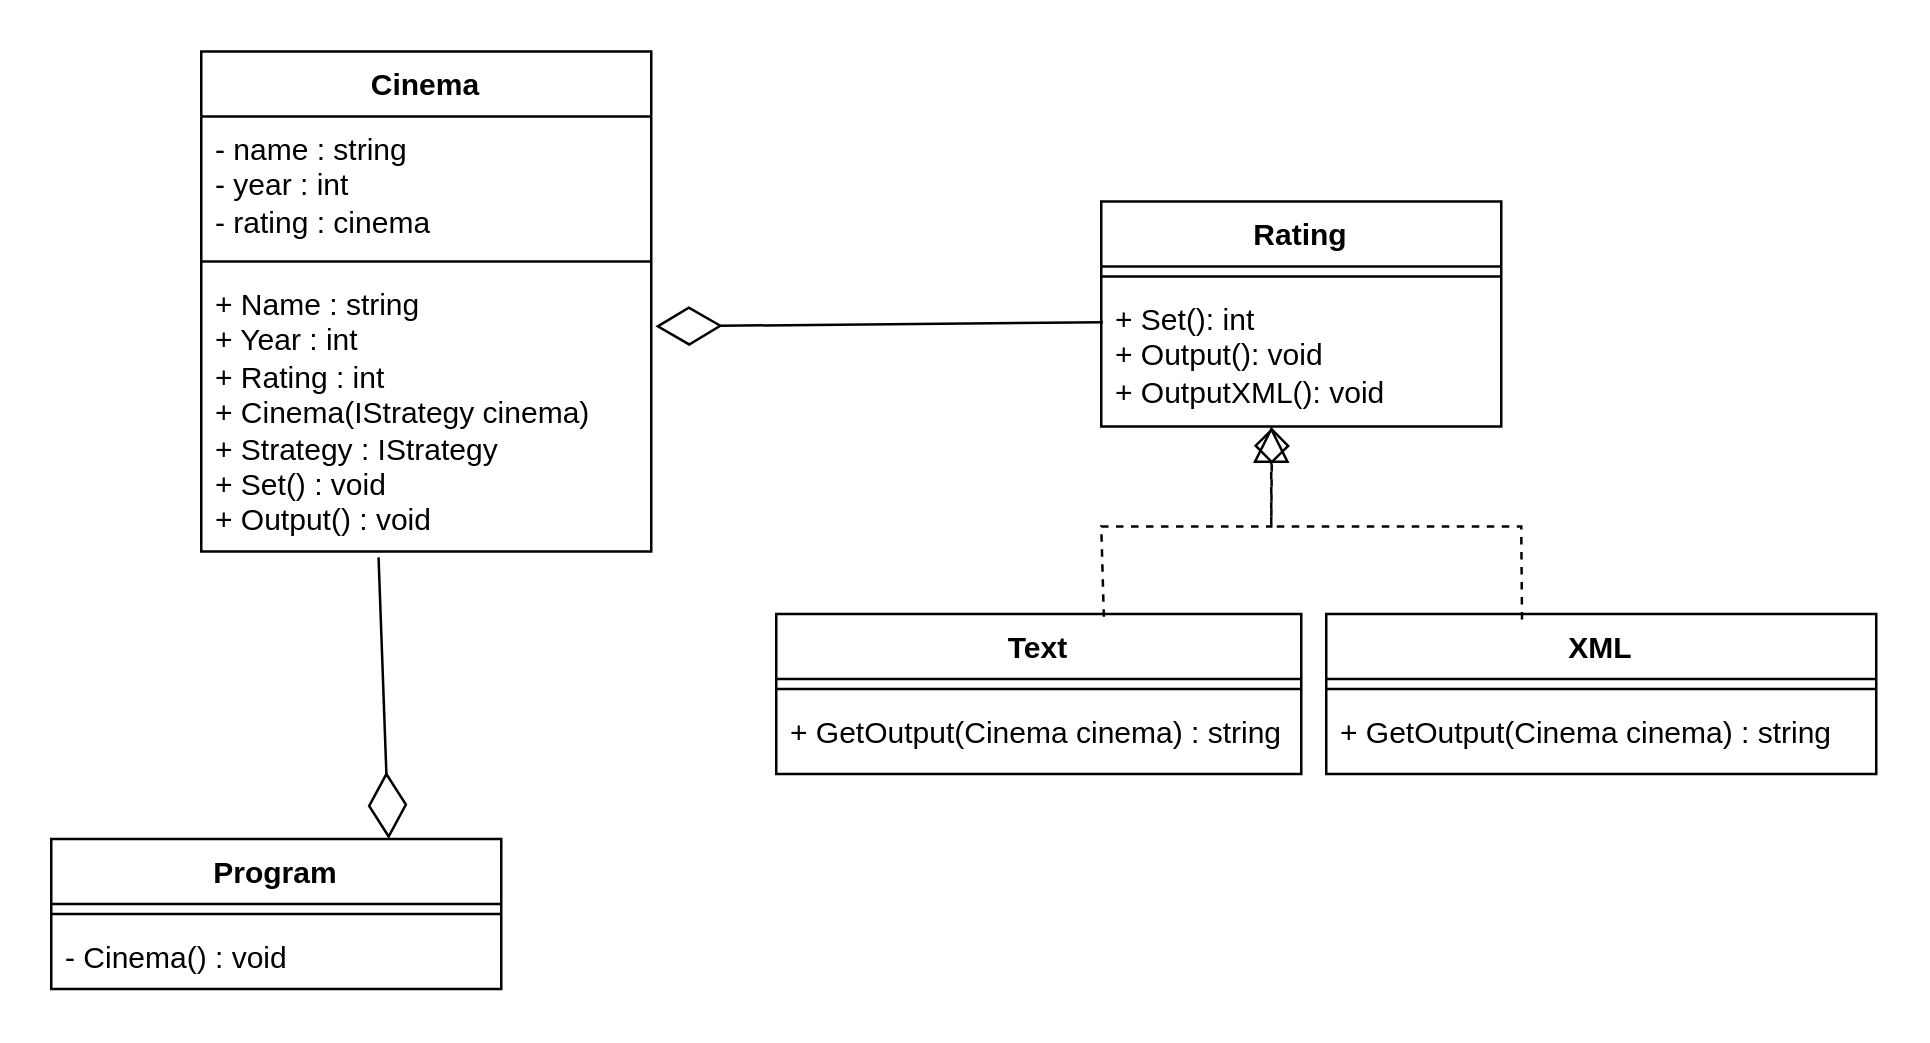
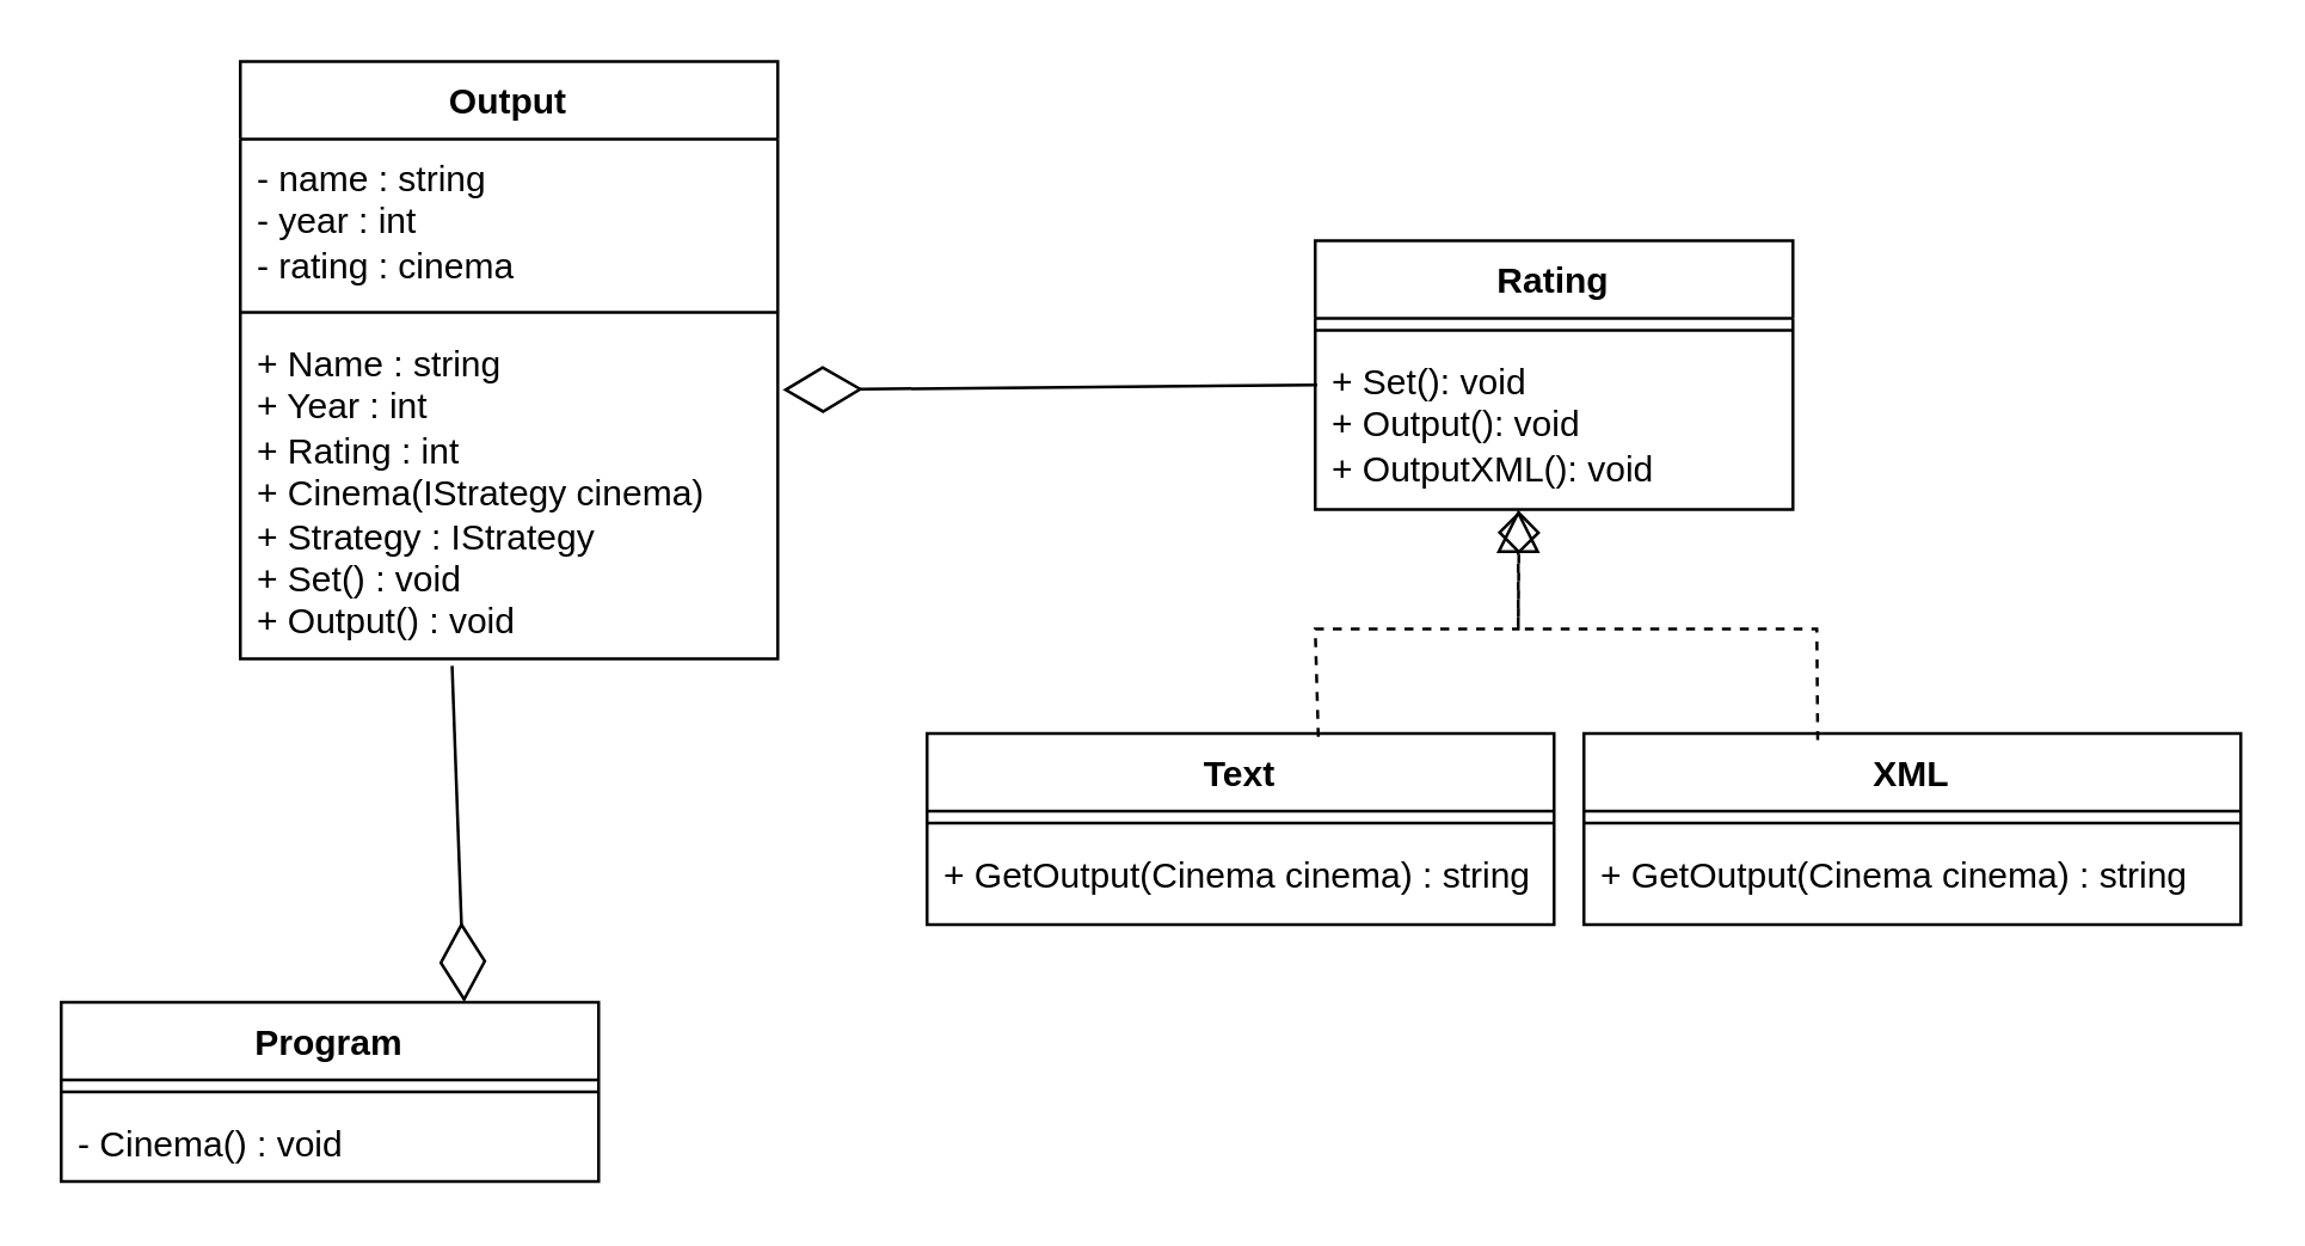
- <mxCell id="5" value="Cinema" style="swimlane;fontStyle=1;align=center;verticalAlign=top;childLayout=stackLayout;horizontal=1;startSize=26;horizontalStack=0;resizeParent=1;resizeParentMax=0;resizeLast=0;collapsible=1;marginBottom=0;whiteSpace=wrap;html=1;" parent="1" vertex="1"><mxGeometry x="80" y="20" width="180" height="200" as="geometry" /></mxCell>
+ <mxCell id="5" value="Output" style="swimlane;fontStyle=1;align=center;verticalAlign=top;childLayout=stackLayout;horizontal=1;startSize=26;horizontalStack=0;resizeParent=1;resizeParentMax=0;resizeLast=0;collapsible=1;marginBottom=0;whiteSpace=wrap;html=1;" parent="1" vertex="1"><mxGeometry x="80" y="20" width="180" height="200" as="geometry" /></mxCell>
- <mxCell id="4" value="+ Set(): int&lt;br&gt;+ Output(): void&lt;br&gt;+ OutputXML(): void" style="text;strokeColor=none;fillColor=none;align=left;verticalAlign=top;spacingLeft=4;spacingRight=4;overflow=hidden;rotatable=0;points=[[0,0.5],[1,0.5]];portConstraint=eastwest;whiteSpace=wrap;html=1;" parent="2" vertex="1"><mxGeometry y="34" width="160" height="56" as="geometry" /></mxCell>
+ <mxCell id="4" value="+ Set(): void&lt;br&gt;+ Output(): void&lt;br&gt;+ OutputXML(): void" style="text;strokeColor=none;fillColor=none;align=left;verticalAlign=top;spacingLeft=4;spacingRight=4;overflow=hidden;rotatable=0;points=[[0,0.5],[1,0.5]];portConstraint=eastwest;whiteSpace=wrap;html=1;" parent="2" vertex="1"><mxGeometry y="34" width="160" height="56" as="geometry" /></mxCell>
